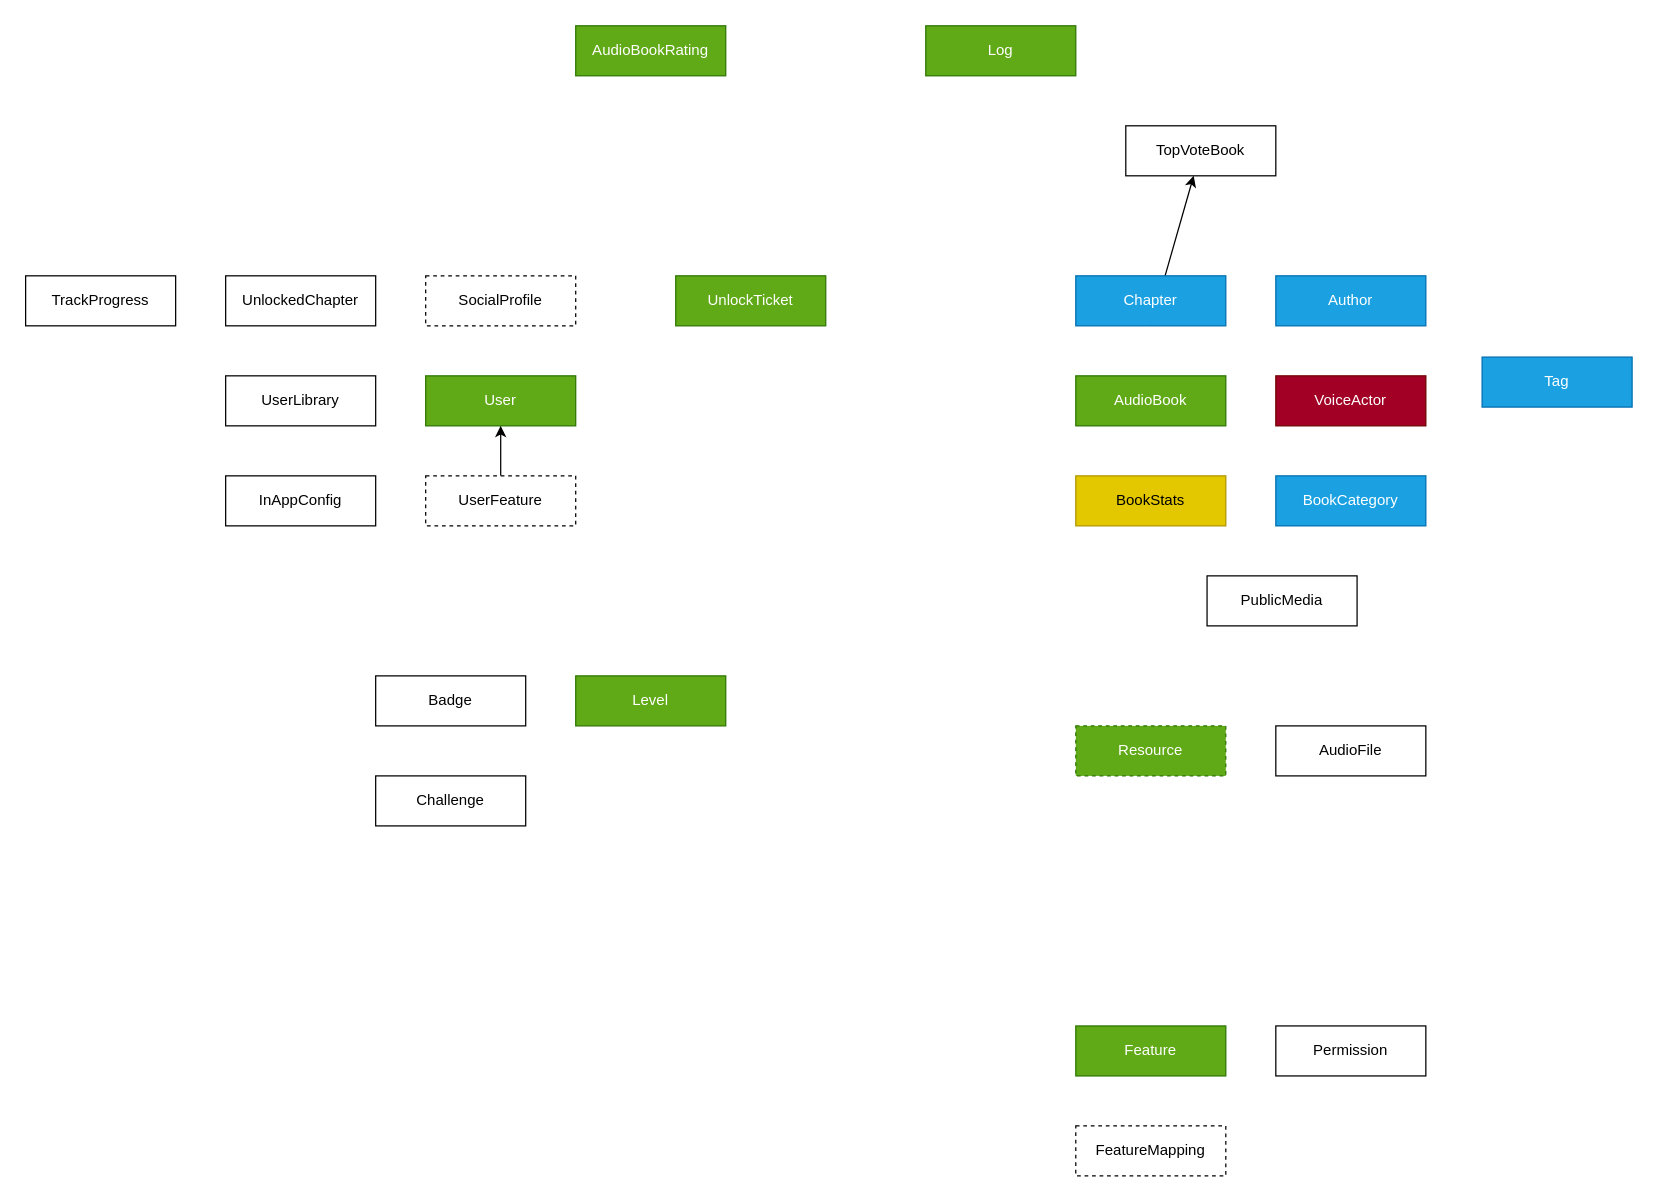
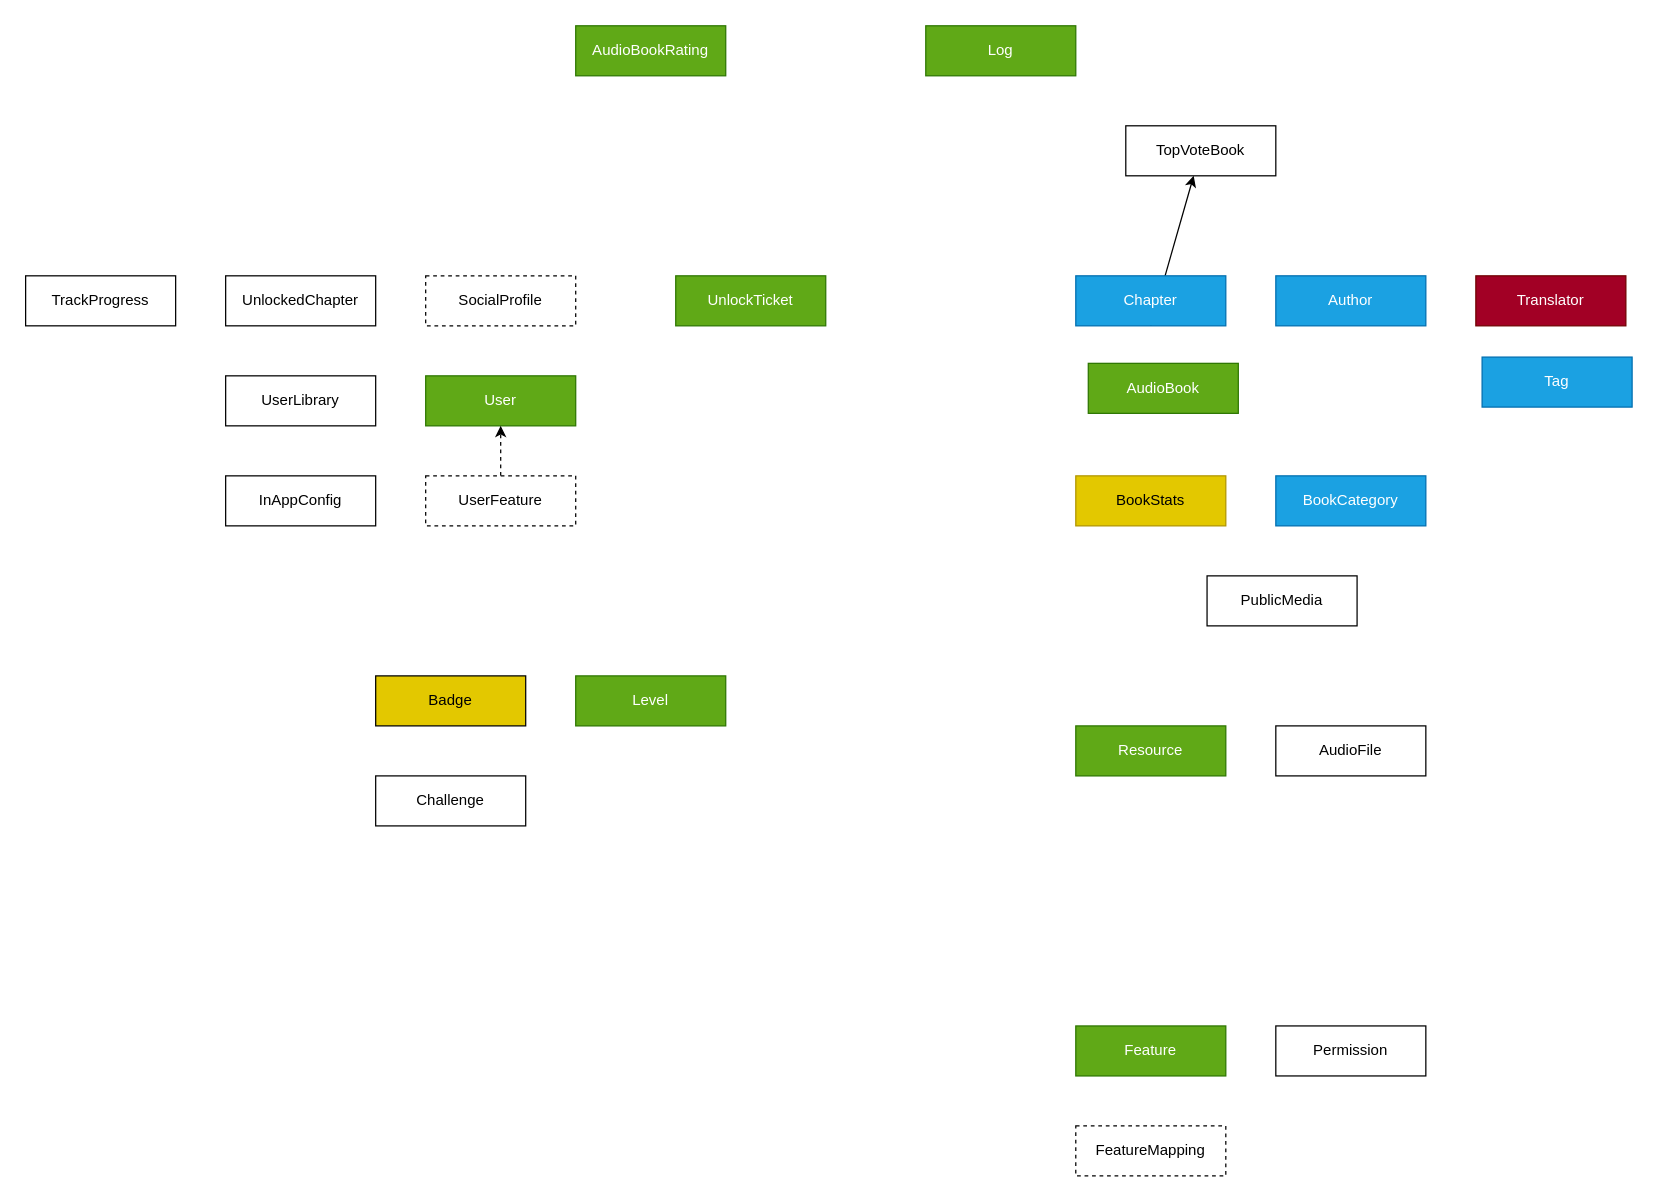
+ <mxCell id="16" value="Translator" style="rounded=0;whiteSpace=wrap;html=1;fillColor=#a20025;fontColor=#ffffff;strokeColor=#6F0000;" parent="1" vertex="1"><mxGeometry x="1180" y="220" width="120" height="40" as="geometry" /></mxCell>
- <mxCell id="5" value="AudioBook" style="rounded=0;whiteSpace=wrap;html=1;fillColor=#60a917;strokeColor=#2D7600;fontColor=#ffffff;" parent="1" vertex="1"><mxGeometry x="860" y="300" width="120" height="40" as="geometry" /></mxCell>
+ <mxCell id="5" value="AudioBook" style="rounded=0;whiteSpace=wrap;html=1;fillColor=#60a917;strokeColor=#2D7600;fontColor=#ffffff;" parent="1" vertex="1"><mxGeometry x="870" y="290" width="120" height="40" as="geometry" /></mxCell>
- <mxCell id="4" value="VoiceActor" style="rounded=0;whiteSpace=wrap;html=1;fillColor=#a20025;fontColor=#ffffff;strokeColor=#6F0000;" parent="1" vertex="1"><mxGeometry x="1020" y="300" width="120" height="40" as="geometry" /></mxCell>
- <mxCell id="22" value="" style="edgeStyle=none;html=1;" parent="1" source="23" target="2" edge="1"><mxGeometry relative="1" as="geometry" /></mxCell>
+ <mxCell id="22" value="" style="edgeStyle=none;html=1;dashed=1;" parent="1" source="23" target="2" edge="1"><mxGeometry relative="1" as="geometry" /></mxCell>
- <mxCell id="18" value="Badge" style="rounded=0;whiteSpace=wrap;html=1;" parent="1" vertex="1"><mxGeometry x="300" y="540" width="120" height="40" as="geometry" /></mxCell>
+ <mxCell id="18" value="Badge" style="rounded=0;whiteSpace=wrap;html=1;fillColor=#e3c800;" parent="1" vertex="1"><mxGeometry x="300" y="540" width="120" height="40" as="geometry" /></mxCell>
- <mxCell id="28" value="Resource" style="rounded=0;whiteSpace=wrap;html=1;fillColor=#60a917;strokeColor=#2D7600;fontColor=#ffffff;dashed=1;" parent="1" vertex="1"><mxGeometry x="860" y="580" width="120" height="40" as="geometry" /></mxCell>
+ <mxCell id="28" value="Resource" style="rounded=0;whiteSpace=wrap;html=1;fillColor=#60a917;strokeColor=#2D7600;fontColor=#ffffff;" parent="1" vertex="1"><mxGeometry x="860" y="580" width="120" height="40" as="geometry" /></mxCell>
